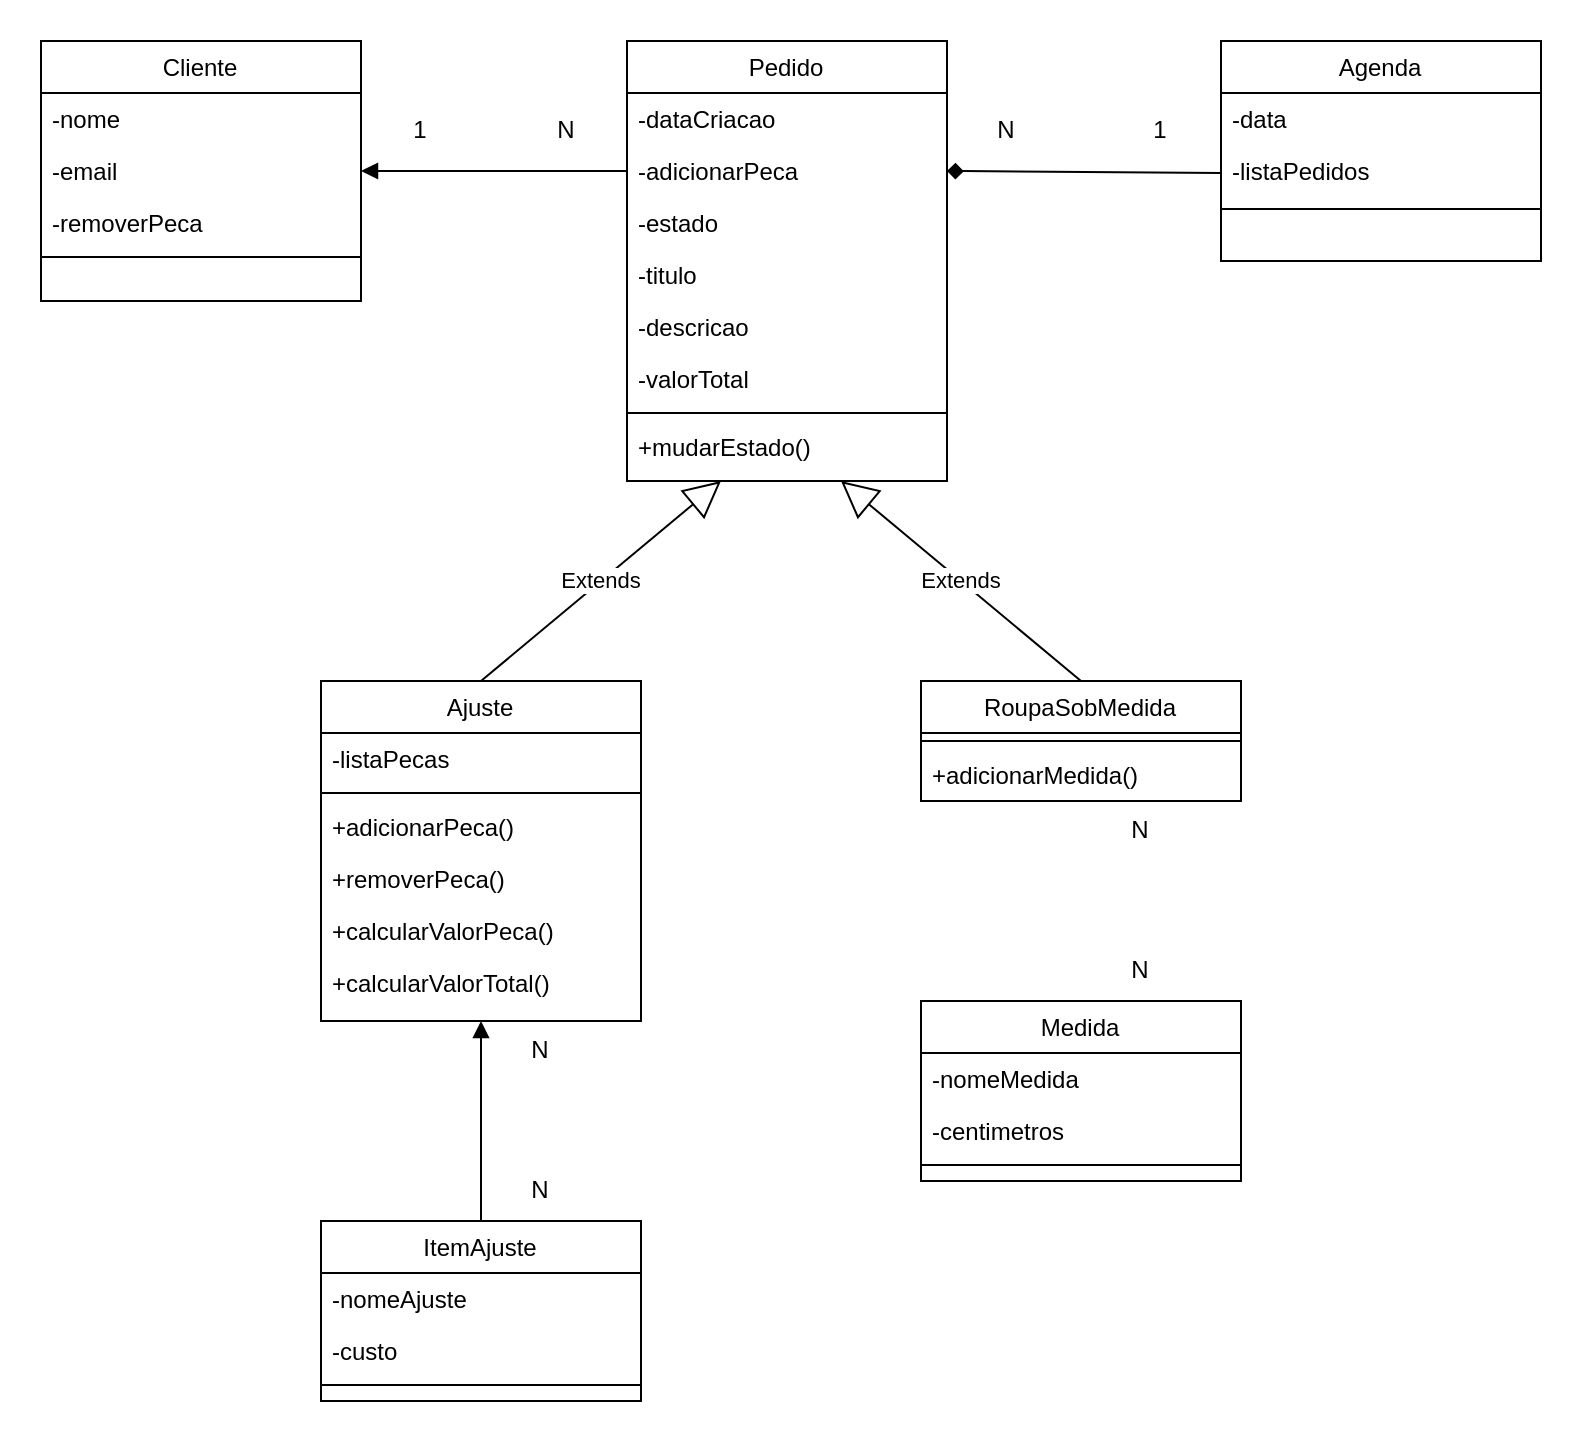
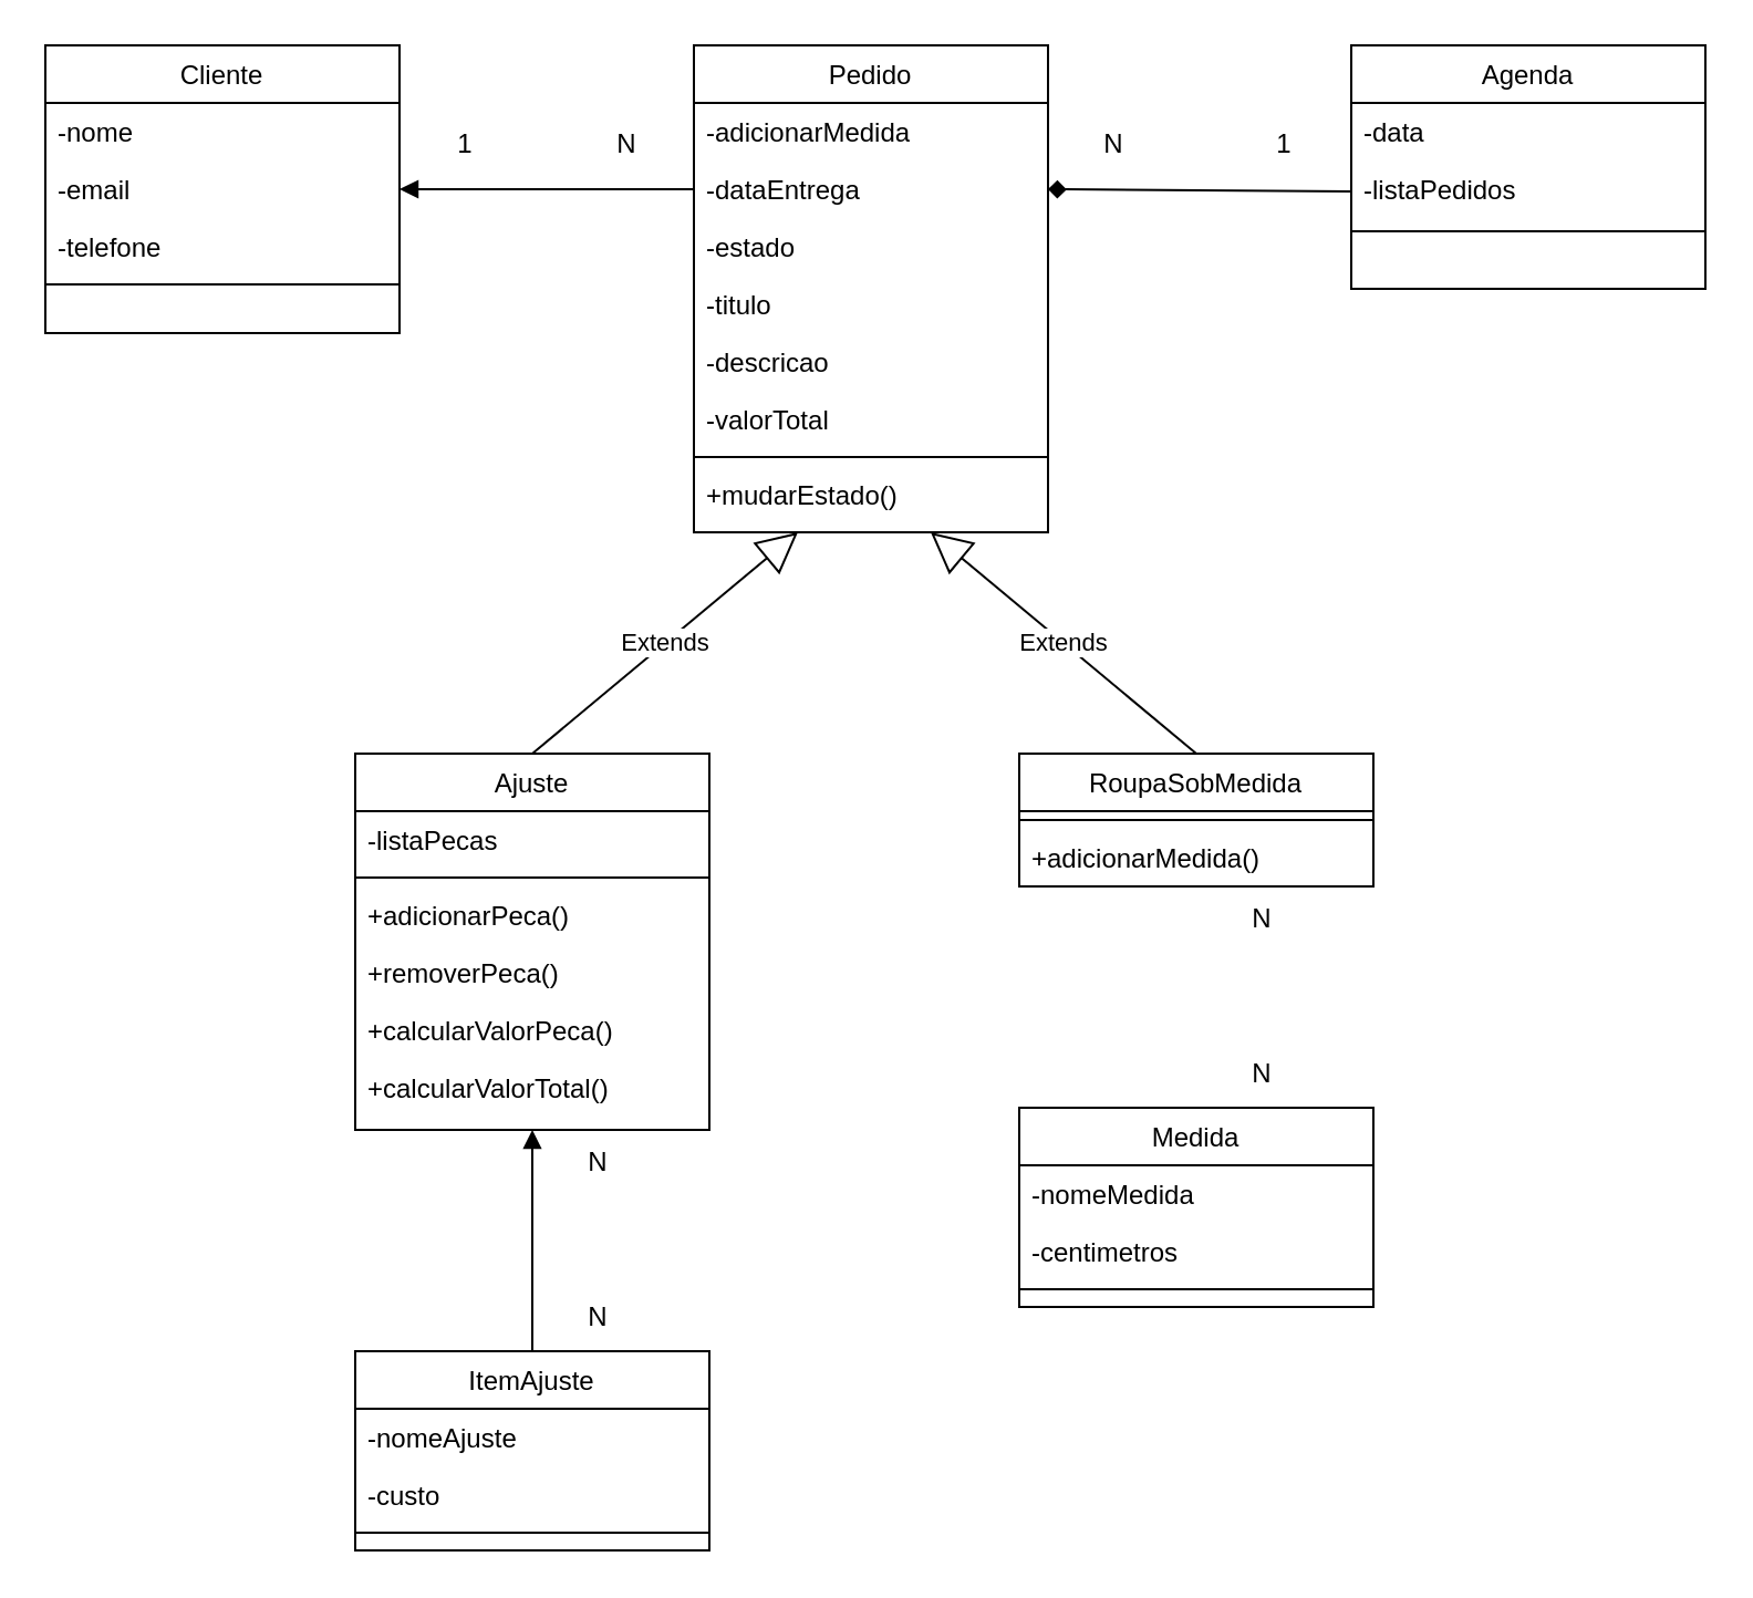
- <mxCell id="3" value="-dataCriacao" style="text;align=left;verticalAlign=top;spacingLeft=4;spacingRight=4;overflow=hidden;rotatable=0;points=[[0,0.5],[1,0.5]];portConstraint=eastwest;" parent="2" vertex="1"><mxGeometry y="26" width="160" height="26" as="geometry" /></mxCell>
+ <mxCell id="3" value="-adicionarMedida" style="text;align=left;verticalAlign=top;spacingLeft=4;spacingRight=4;overflow=hidden;rotatable=0;points=[[0,0.5],[1,0.5]];portConstraint=eastwest;" parent="2" vertex="1"><mxGeometry y="26" width="160" height="26" as="geometry" /></mxCell>
- <mxCell id="4" value="-adicionarPeca" style="text;align=left;verticalAlign=top;spacingLeft=4;spacingRight=4;overflow=hidden;rotatable=0;points=[[0,0.5],[1,0.5]];portConstraint=eastwest;rounded=0;shadow=0;html=0;" parent="2" vertex="1"><mxGeometry y="52" width="160" height="26" as="geometry" /></mxCell>
+ <mxCell id="4" value="-dataEntrega" style="text;align=left;verticalAlign=top;spacingLeft=4;spacingRight=4;overflow=hidden;rotatable=0;points=[[0,0.5],[1,0.5]];portConstraint=eastwest;rounded=0;shadow=0;html=0;" parent="2" vertex="1"><mxGeometry y="52" width="160" height="26" as="geometry" /></mxCell>
- <mxCell id="14" value="-removerPeca" style="text;align=left;verticalAlign=top;spacingLeft=4;spacingRight=4;overflow=hidden;rotatable=0;points=[[0,0.5],[1,0.5]];portConstraint=eastwest;rounded=0;shadow=0;html=0;" vertex="1" parent="11"><mxGeometry y="78" width="160" height="26" as="geometry" /></mxCell>
+ <mxCell id="14" value="-telefone" style="text;align=left;verticalAlign=top;spacingLeft=4;spacingRight=4;overflow=hidden;rotatable=0;points=[[0,0.5],[1,0.5]];portConstraint=eastwest;rounded=0;shadow=0;html=0;" vertex="1" parent="11"><mxGeometry y="78" width="160" height="26" as="geometry" /></mxCell>
